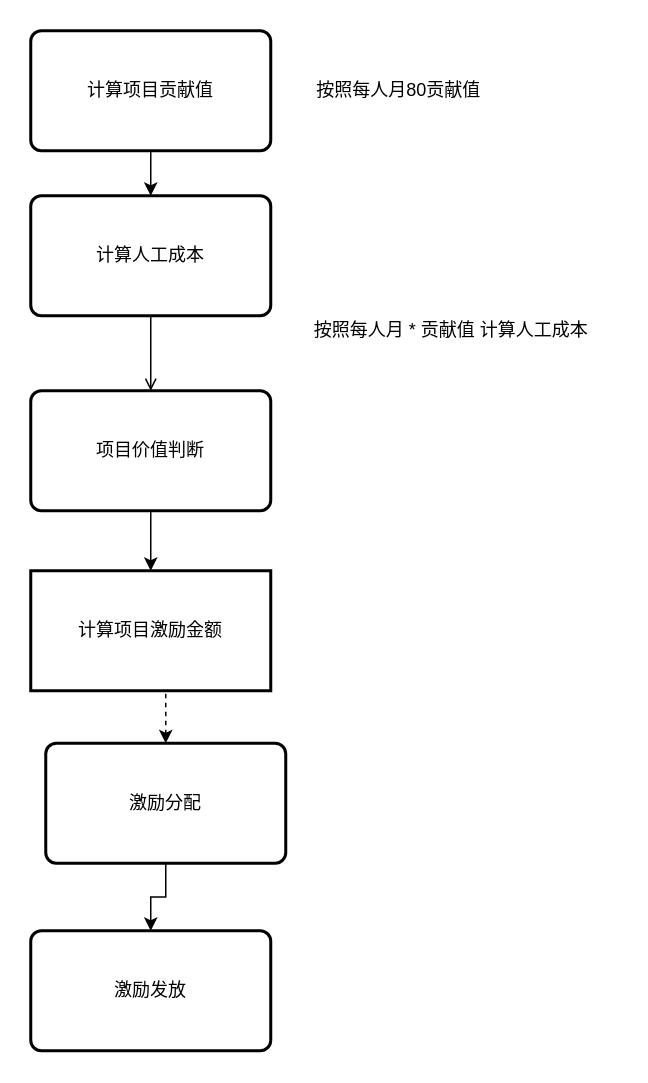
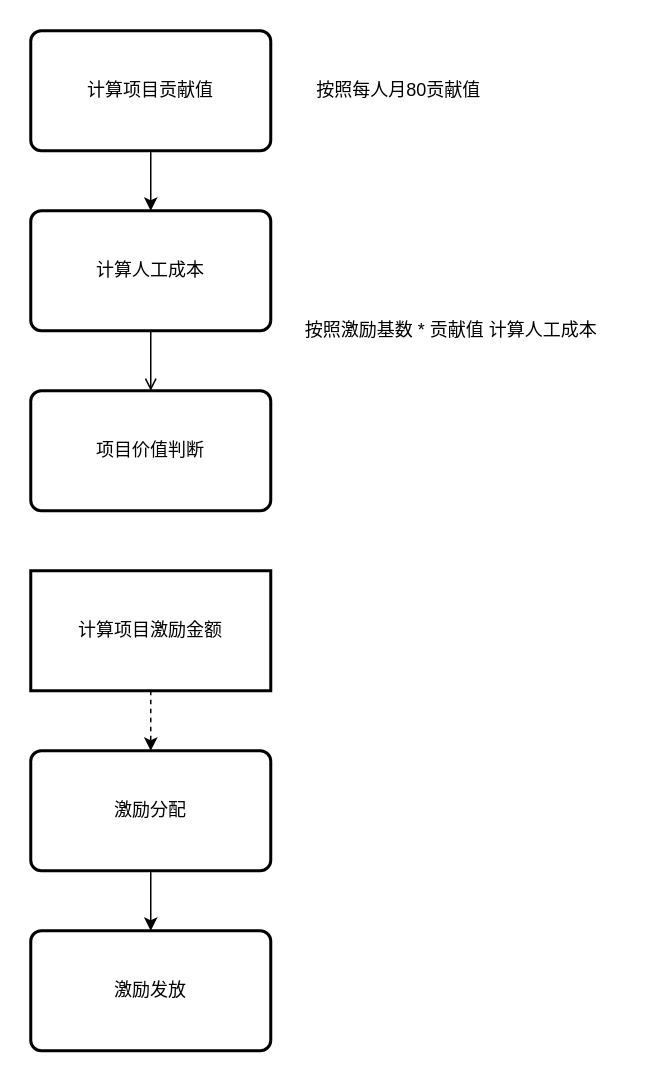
- <mxCell id="5" value="计算人工成本" style="rounded=1;whiteSpace=wrap;html=1;absoluteArcSize=1;arcSize=14;strokeWidth=2;" vertex="1" parent="1"><mxGeometry x="20" y="130" width="160" height="80" as="geometry" /></mxCell>
+ <mxCell id="5" value="计算人工成本" style="rounded=1;whiteSpace=wrap;html=1;absoluteArcSize=1;arcSize=14;strokeWidth=2;" vertex="1" parent="1"><mxGeometry x="20" y="140" width="160" height="80" as="geometry" /></mxCell>
- <mxCell id="11" value="按照每人月 * 贡献值 计算人工成本" style="text;html=1;resizable=0;autosize=1;align=center;verticalAlign=middle;points=[];fillColor=none;strokeColor=none;rounded=0;" vertex="1" parent="1"><mxGeometry x="190" y="205" width="220" height="30" as="geometry" /></mxCell>
+ <mxCell id="11" value="按照激励基数 * 贡献值 计算人工成本" style="text;html=1;resizable=0;autosize=1;align=center;verticalAlign=middle;points=[];fillColor=none;strokeColor=none;rounded=0;" vertex="1" parent="1"><mxGeometry x="190" y="205" width="220" height="30" as="geometry" /></mxCell>
- <mxCell id="6" style="edgeStyle=orthogonalEdgeStyle;rounded=0;orthogonalLoop=1;jettySize=auto;html=1;exitX=0.5;exitY=1;exitDx=0;exitDy=0;" edge="1" parent="1" source="7" target="9"><mxGeometry relative="1" as="geometry" /></mxCell>
- <mxCell id="13" value="激励分配" style="rounded=1;whiteSpace=wrap;html=1;absoluteArcSize=1;arcSize=14;strokeWidth=2;" vertex="1" parent="1"><mxGeometry x="30" y="495" width="160" height="80" as="geometry" /></mxCell>
+ <mxCell id="13" value="激励分配" style="rounded=1;whiteSpace=wrap;html=1;absoluteArcSize=1;arcSize=14;strokeWidth=2;" vertex="1" parent="1"><mxGeometry x="20" y="500" width="160" height="80" as="geometry" /></mxCell>
